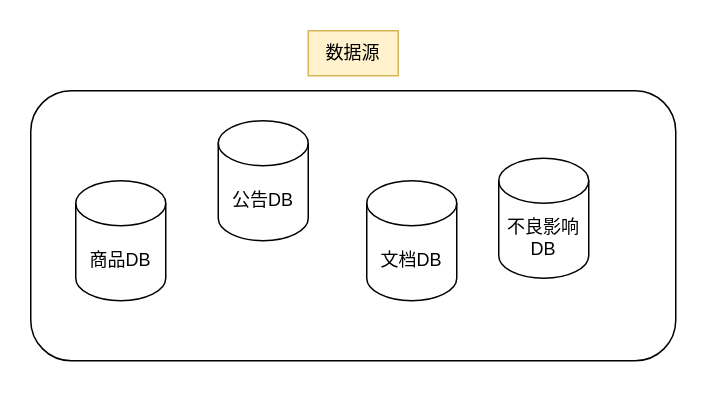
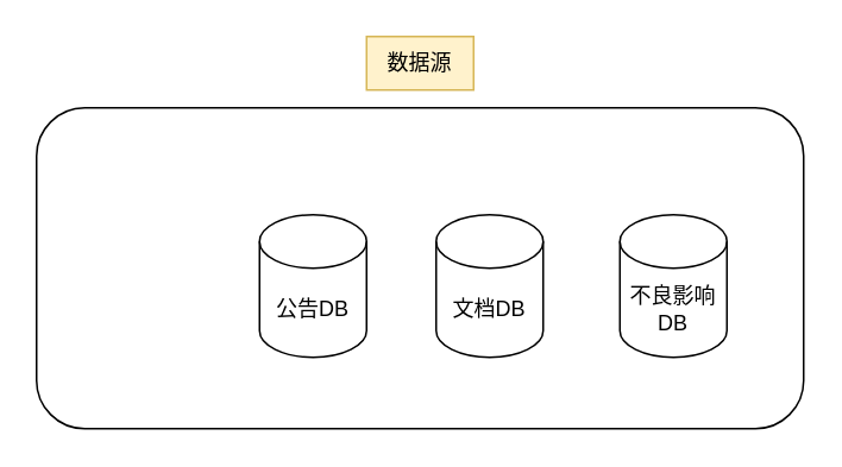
- <mxCell id="5" value="公告DB" style="shape=cylinder3;whiteSpace=wrap;html=1;boundedLbl=1;backgroundOutline=1;size=15;" vertex="1" parent="1"><mxGeometry x="145" y="80" width="60" height="80" as="geometry" /></mxCell>
+ <mxCell id="5" value="公告DB" style="shape=cylinder3;whiteSpace=wrap;html=1;boundedLbl=1;backgroundOutline=1;size=15;" vertex="1" parent="1"><mxGeometry x="145" y="120" width="60" height="80" as="geometry" /></mxCell>
- <mxCell id="7" value="不良影响DB" style="shape=cylinder3;whiteSpace=wrap;html=1;boundedLbl=1;backgroundOutline=1;size=15;" vertex="1" parent="1"><mxGeometry x="332" y="105" width="60" height="80" as="geometry" /></mxCell>
+ <mxCell id="7" value="不良影响DB" style="shape=cylinder3;whiteSpace=wrap;html=1;boundedLbl=1;backgroundOutline=1;size=15;" vertex="1" parent="1"><mxGeometry x="347" y="120" width="60" height="80" as="geometry" /></mxCell>
- <mxCell id="4" value="商品DB" style="shape=cylinder3;whiteSpace=wrap;html=1;boundedLbl=1;backgroundOutline=1;size=15;" vertex="1" parent="1"><mxGeometry x="50" y="120" width="60" height="80" as="geometry" /></mxCell>
